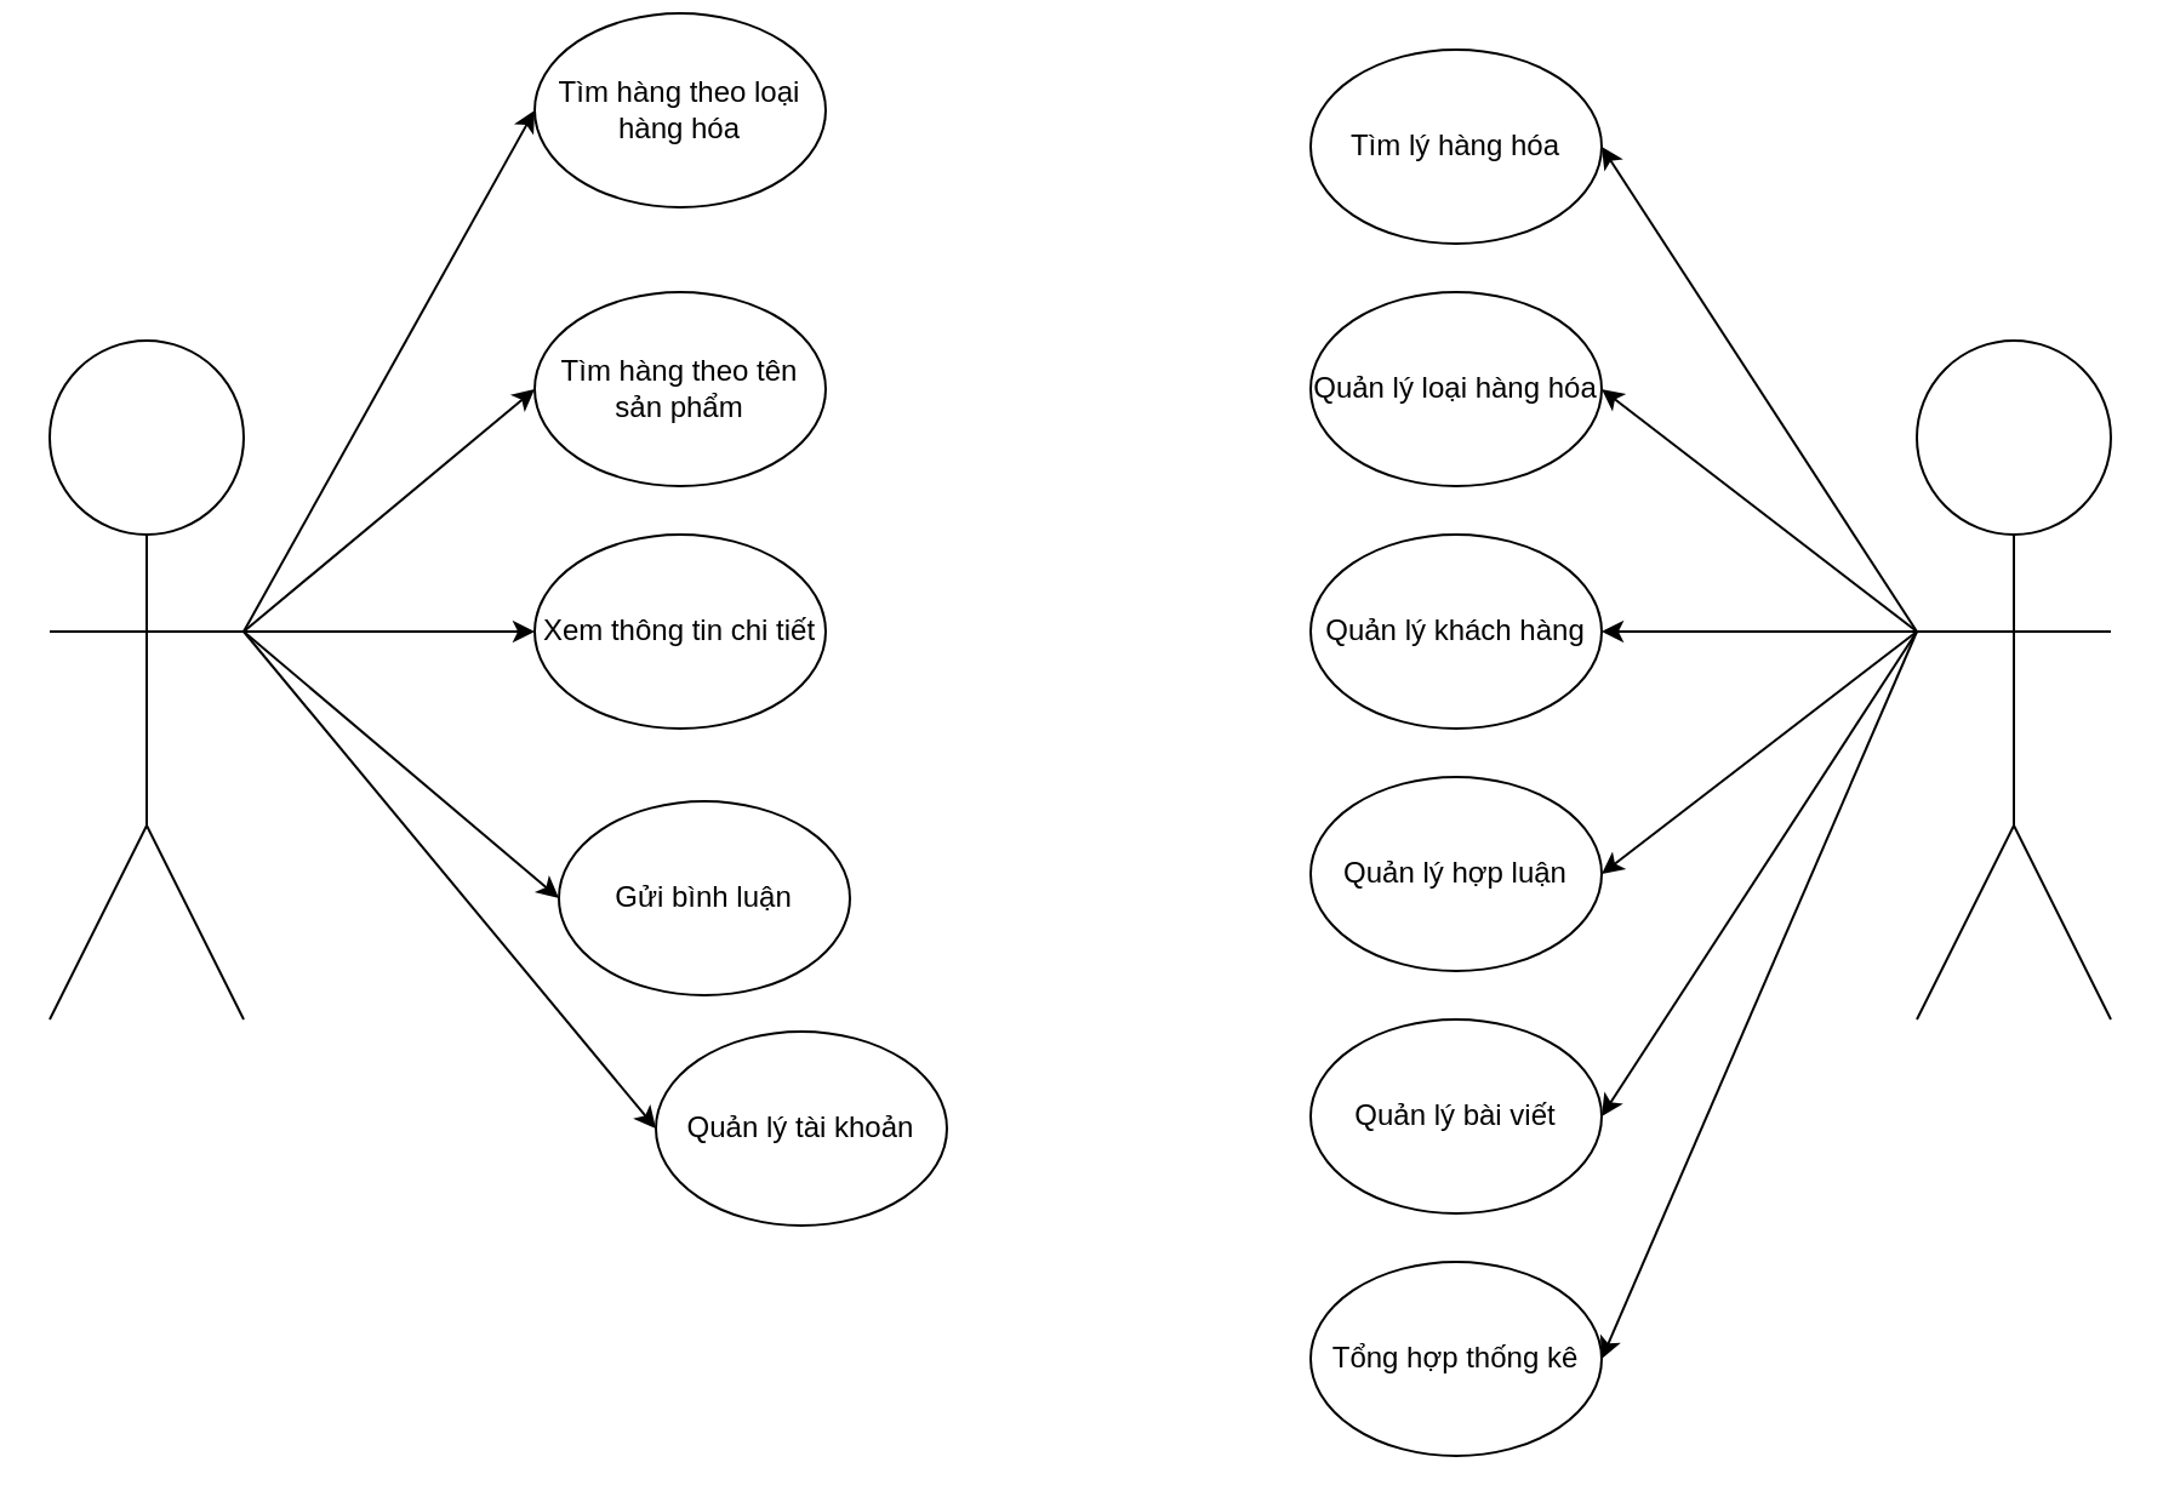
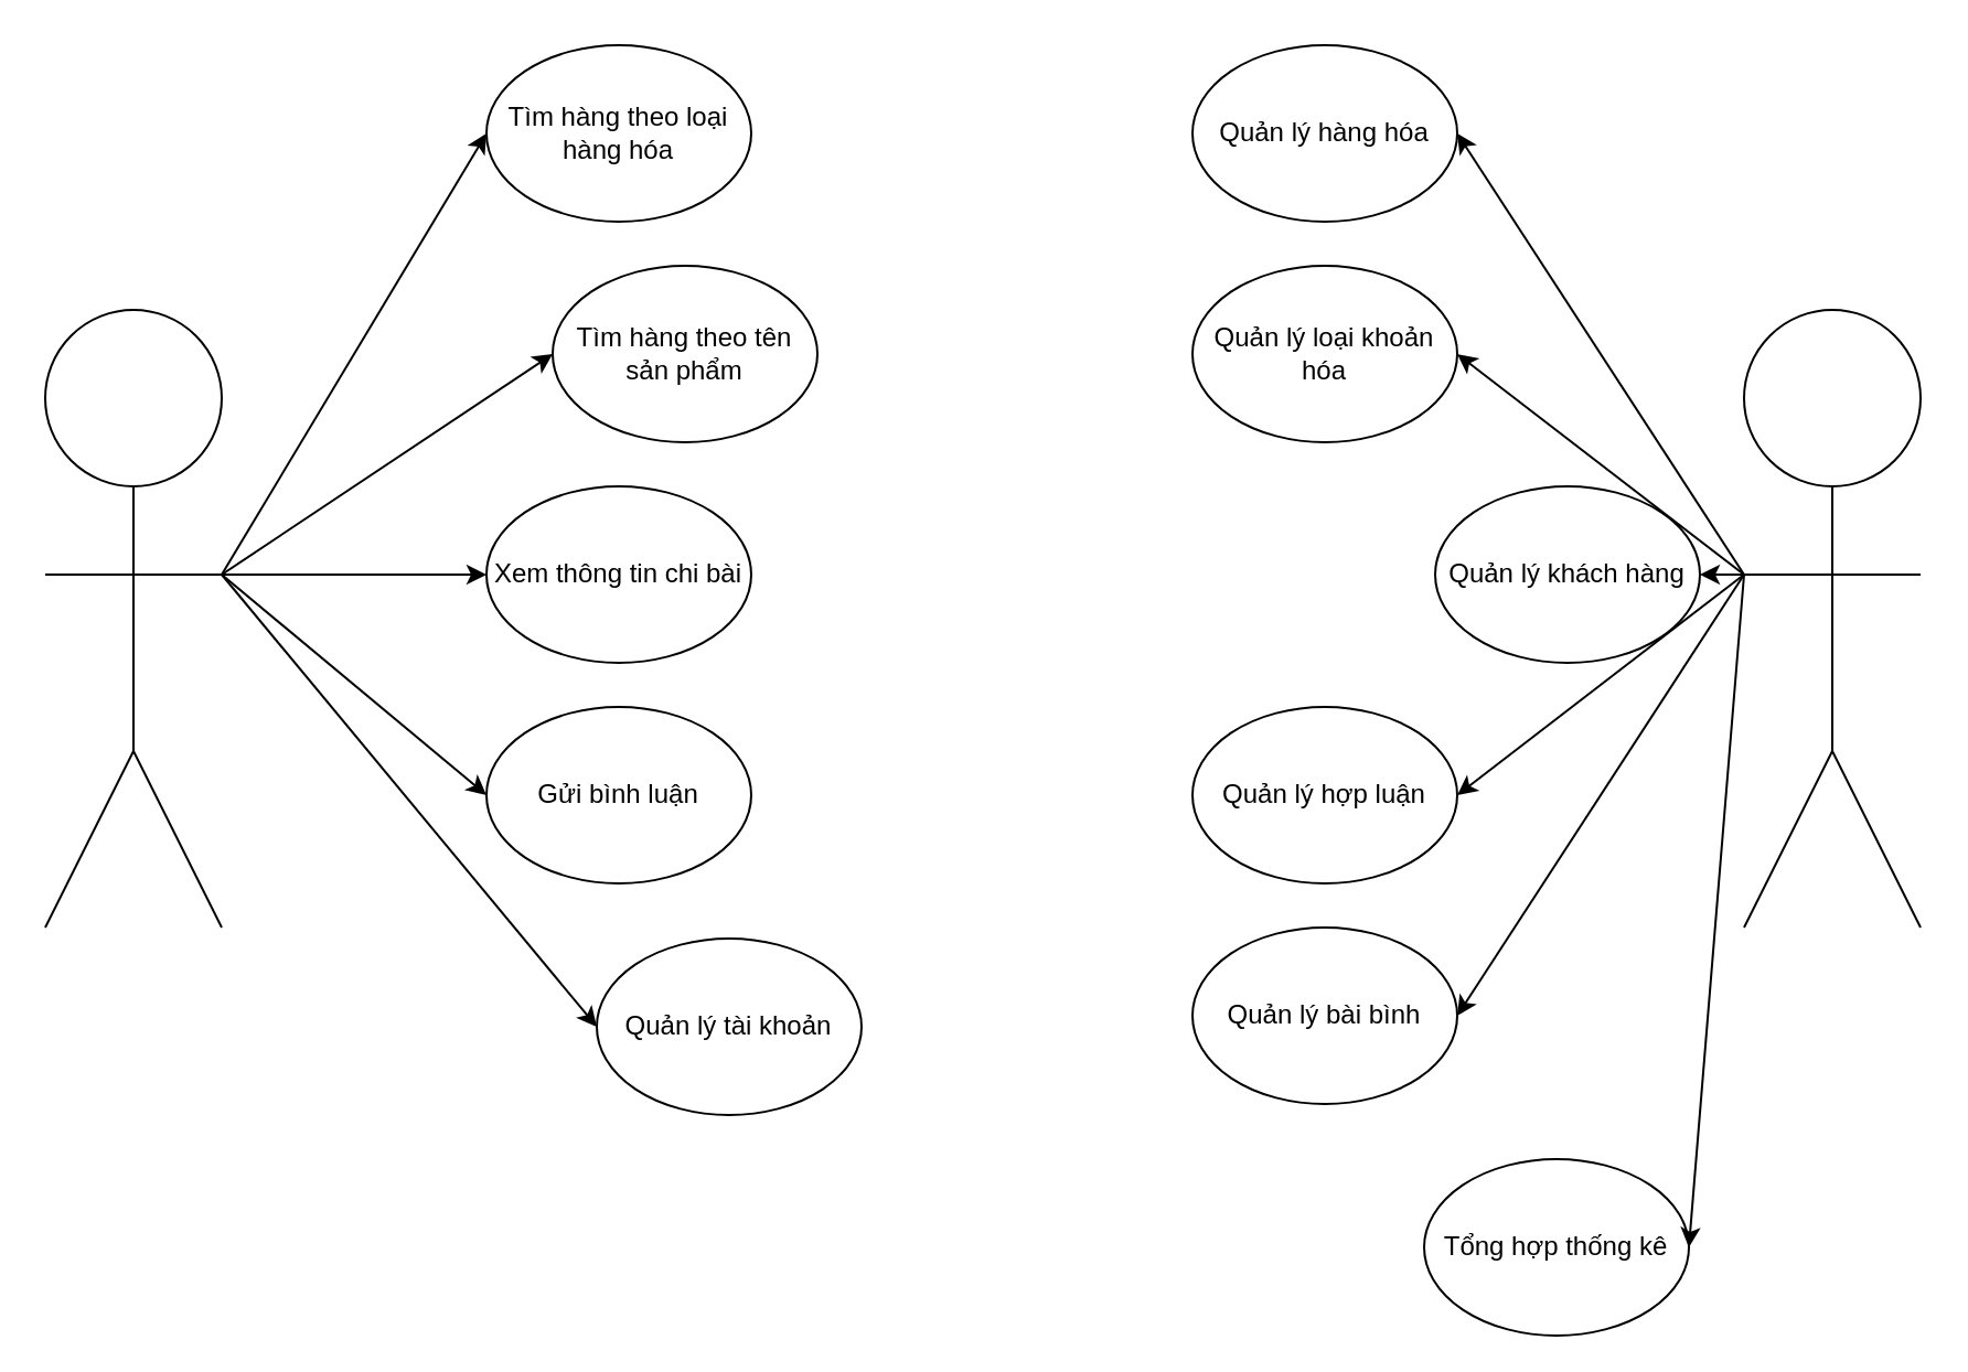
- <mxCell id="2" value="Tìm hàng theo loại hàng hóa" style="ellipse;whiteSpace=wrap;html=1;" vertex="1" parent="1"><mxGeometry x="220" y="5" width="120" height="80" as="geometry" /></mxCell>
+ <mxCell id="2" value="Tìm hàng theo loại hàng hóa" style="ellipse;whiteSpace=wrap;html=1;" vertex="1" parent="1"><mxGeometry x="220" y="20" width="120" height="80" as="geometry" /></mxCell>
- <mxCell id="6" value="Tìm lý hàng hóa" style="ellipse;whiteSpace=wrap;html=1;" vertex="1" parent="1"><mxGeometry x="540" y="20" width="120" height="80" as="geometry" /></mxCell>
+ <mxCell id="6" value="Quản lý hàng hóa" style="ellipse;whiteSpace=wrap;html=1;" vertex="1" parent="1"><mxGeometry x="540" y="20" width="120" height="80" as="geometry" /></mxCell>
- <mxCell id="3" value="Tìm hàng theo tên sản phẩm" style="ellipse;whiteSpace=wrap;html=1;" vertex="1" parent="1"><mxGeometry x="220" y="120" width="120" height="80" as="geometry" /></mxCell>
+ <mxCell id="3" value="Tìm hàng theo tên sản phẩm" style="ellipse;whiteSpace=wrap;html=1;" vertex="1" parent="1"><mxGeometry x="250" y="120" width="120" height="80" as="geometry" /></mxCell>
- <mxCell id="7" value="Quản lý loại hàng hóa" style="ellipse;whiteSpace=wrap;html=1;" vertex="1" parent="1"><mxGeometry x="540" y="120" width="120" height="80" as="geometry" /></mxCell>
+ <mxCell id="7" value="Quản lý loại khoản hóa" style="ellipse;whiteSpace=wrap;html=1;" vertex="1" parent="1"><mxGeometry x="540" y="120" width="120" height="80" as="geometry" /></mxCell>
- <mxCell id="4" value="Xem thông tin chi tiết&lt;br&gt;" style="ellipse;whiteSpace=wrap;html=1;" vertex="1" parent="1"><mxGeometry x="220" y="220" width="120" height="80" as="geometry" /></mxCell>
+ <mxCell id="4" value="Xem thông tin chi bài&lt;br&gt;" style="ellipse;whiteSpace=wrap;html=1;" vertex="1" parent="1"><mxGeometry x="220" y="220" width="120" height="80" as="geometry" /></mxCell>
- <mxCell id="8" value="Quản lý khách hàng" style="ellipse;whiteSpace=wrap;html=1;" vertex="1" parent="1"><mxGeometry x="540" y="220" width="120" height="80" as="geometry" /></mxCell>
+ <mxCell id="8" value="Quản lý khách hàng" style="ellipse;whiteSpace=wrap;html=1;" vertex="1" parent="1"><mxGeometry x="650" y="220" width="120" height="80" as="geometry" /></mxCell>
- <mxCell id="5" value="Gửi bình luận" style="ellipse;whiteSpace=wrap;html=1;" vertex="1" parent="1"><mxGeometry x="230" y="330" width="120" height="80" as="geometry" /></mxCell>
+ <mxCell id="5" value="Gửi bình luận" style="ellipse;whiteSpace=wrap;html=1;" vertex="1" parent="1"><mxGeometry x="220" y="320" width="120" height="80" as="geometry" /></mxCell>
- <mxCell id="11" value="Quản lý bài viết" style="ellipse;whiteSpace=wrap;html=1;" vertex="1" parent="1"><mxGeometry x="540" y="420" width="120" height="80" as="geometry" /></mxCell>
+ <mxCell id="11" value="Quản lý bài bình" style="ellipse;whiteSpace=wrap;html=1;" vertex="1" parent="1"><mxGeometry x="540" y="420" width="120" height="80" as="geometry" /></mxCell>
- <mxCell id="12" value="Tổng hợp thống kê" style="ellipse;whiteSpace=wrap;html=1;" vertex="1" parent="1"><mxGeometry x="540" y="520" width="120" height="80" as="geometry" /></mxCell>
+ <mxCell id="12" value="Tổng hợp thống kê" style="ellipse;whiteSpace=wrap;html=1;" vertex="1" parent="1"><mxGeometry x="645" y="525" width="120" height="80" as="geometry" /></mxCell>
